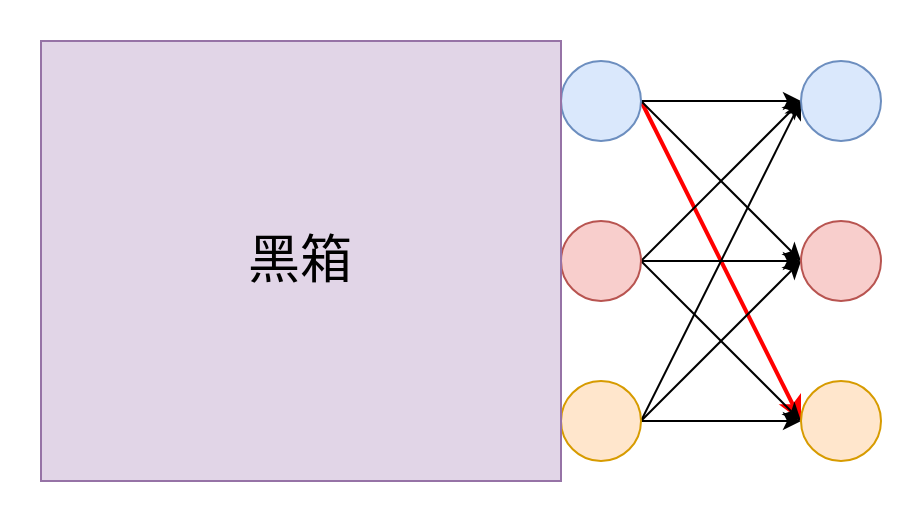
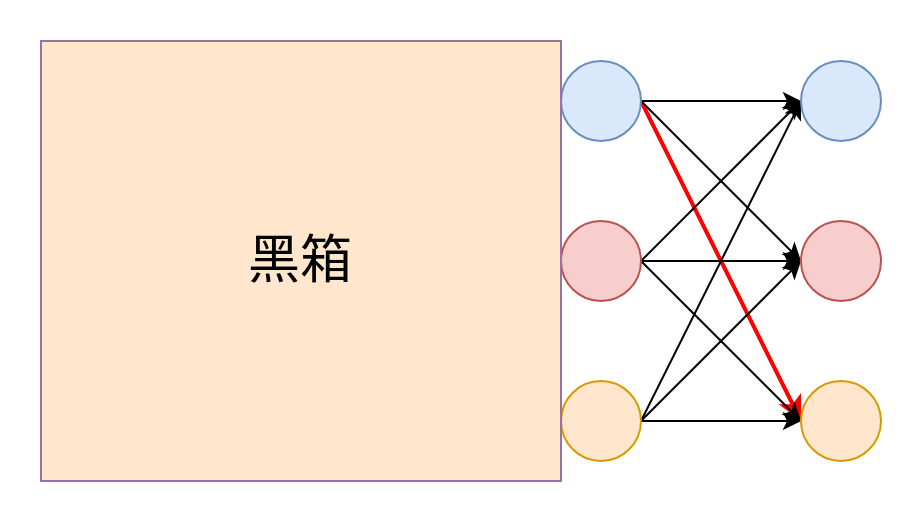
- <mxCell id="41" value="黑箱" style="rounded=0;whiteSpace=wrap;html=1;fontSize=26;fillColor=#e1d5e7;strokeColor=#9673a6;" vertex="1" parent="1"><mxGeometry x="20" y="20" width="260" height="220" as="geometry" /></mxCell>
+ <mxCell id="41" value="黑箱" style="rounded=0;whiteSpace=wrap;html=1;fontSize=26;fillColor=#ffe6cc;strokeColor=#9673a6;" vertex="1" parent="1"><mxGeometry x="20" y="20" width="260" height="220" as="geometry" /></mxCell>
